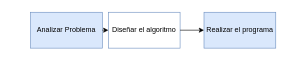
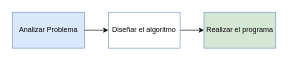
- <mxCell id="2" value="Analizar Problema" style="rounded=0;whiteSpace=wrap;html=1;fillColor=#dae8fc;strokeColor=#6c8ebf;" vertex="1" parent="1"><mxGeometry x="50" y="20" width="120" height="60" as="geometry" /></mxCell>
+ <mxCell id="2" value="Analizar Problema" style="rounded=0;whiteSpace=wrap;html=1;fillColor=#dae8fc;strokeColor=#6c8ebf;" vertex="1" parent="1"><mxGeometry x="20" y="20" width="120" height="60" as="geometry" /></mxCell>
- <mxCell id="4" value="Realizar el programa" style="rounded=0;whiteSpace=wrap;html=1;fillColor=#dae8fc;strokeColor=#6c8ebf;" vertex="1" parent="1"><mxGeometry x="340" y="20" width="120" height="60" as="geometry" /></mxCell>
+ <mxCell id="4" value="Realizar el programa" style="rounded=0;whiteSpace=wrap;html=1;fillColor=#d5e8d4;strokeColor=#6c8ebf;" vertex="1" parent="1"><mxGeometry x="340" y="20" width="120" height="60" as="geometry" /></mxCell>
